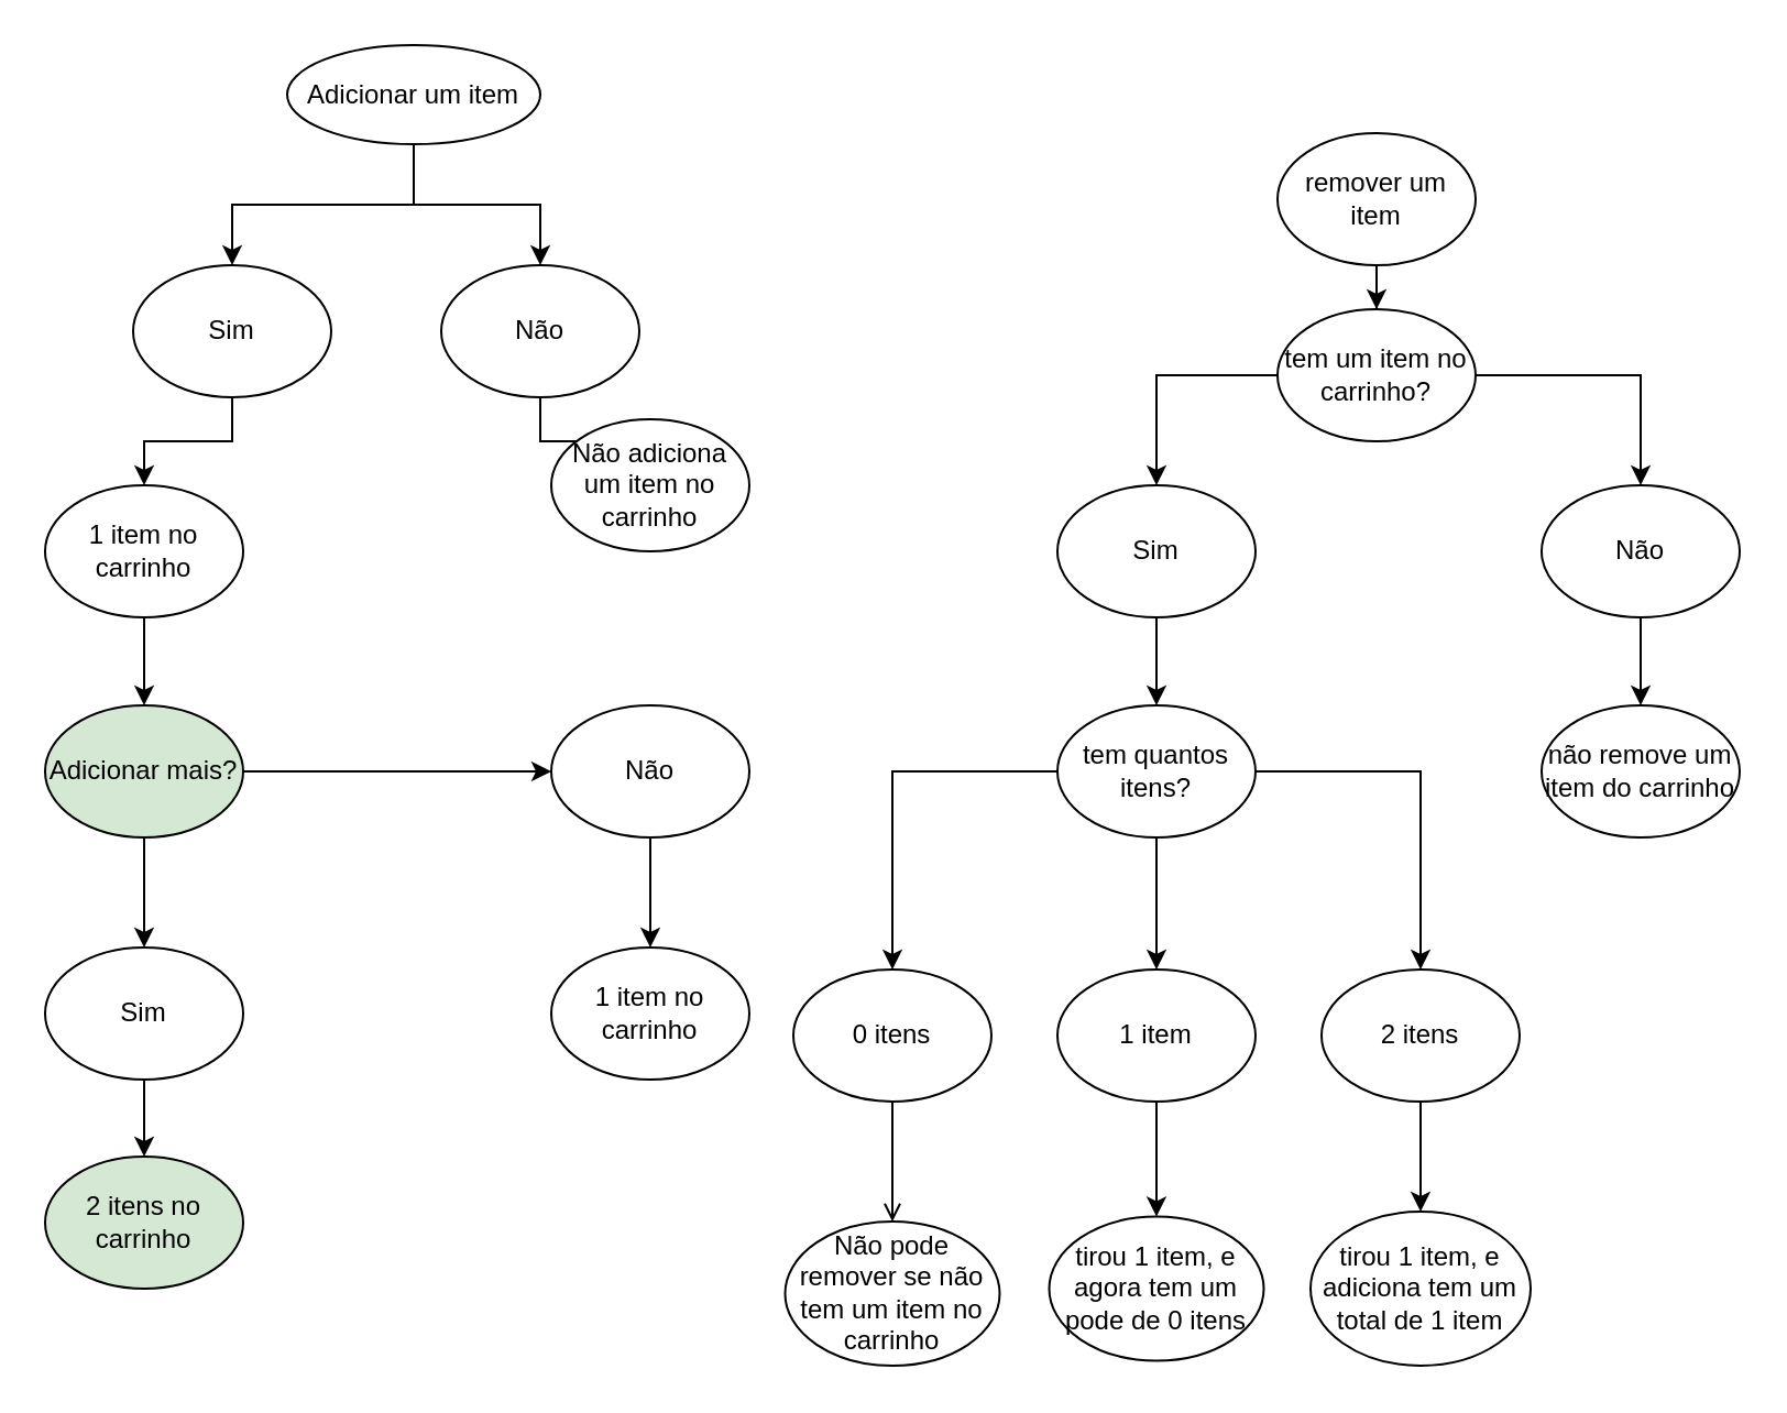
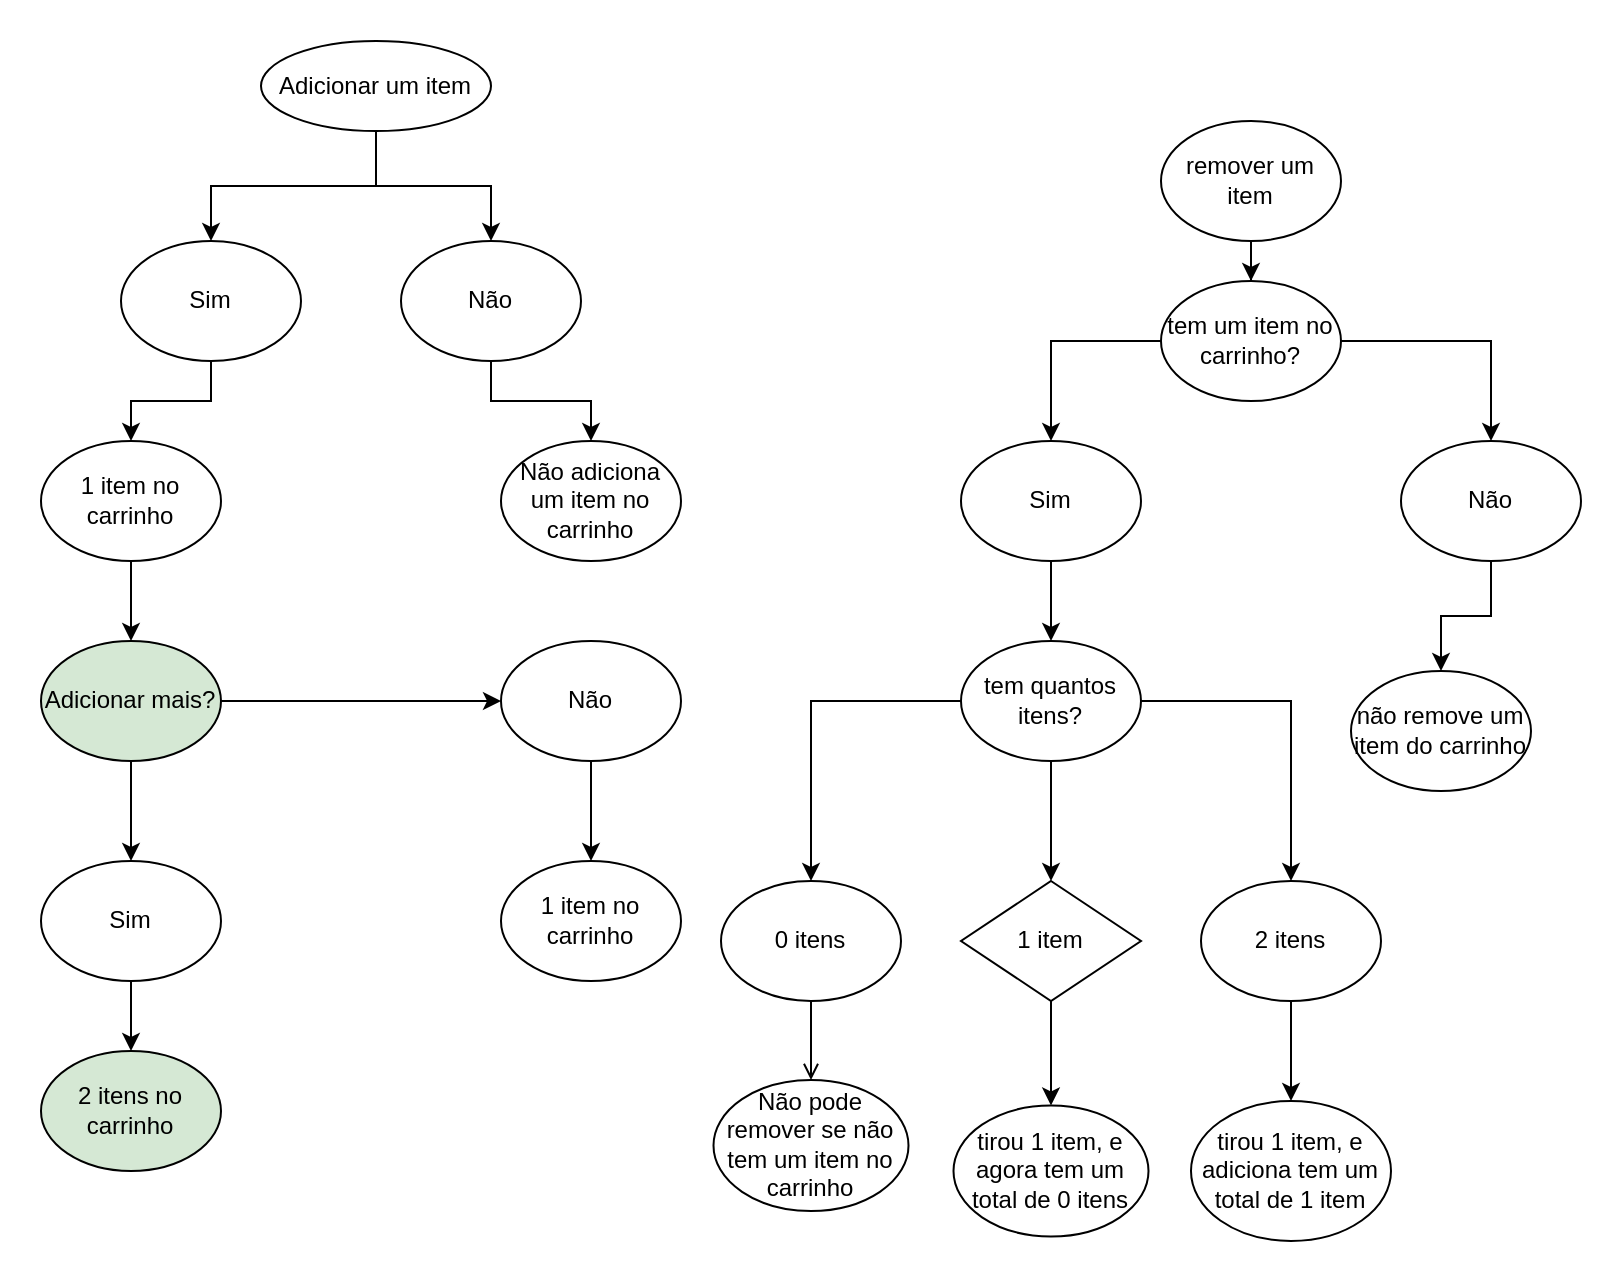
- <mxCell id="11" value="Não adiciona um item no carrinho" style="ellipse;whiteSpace=wrap;html=1;" vertex="1" parent="1"><mxGeometry x="250" y="190" width="90" height="60" as="geometry" /></mxCell>
+ <mxCell id="11" value="Não adiciona um item no carrinho" style="ellipse;whiteSpace=wrap;html=1;" vertex="1" parent="1"><mxGeometry x="250" y="220" width="90" height="60" as="geometry" /></mxCell>
- <mxCell id="27" value="não remove um item do carrinho" style="ellipse;whiteSpace=wrap;html=1;" vertex="1" parent="1"><mxGeometry x="700" y="320" width="90" height="60" as="geometry" /></mxCell>
+ <mxCell id="27" value="não remove um item do carrinho" style="ellipse;whiteSpace=wrap;html=1;" vertex="1" parent="1"><mxGeometry x="675" y="335" width="90" height="60" as="geometry" /></mxCell>
- <mxCell id="39" value="1 item" style="ellipse;whiteSpace=wrap;html=1;" vertex="1" parent="1"><mxGeometry x="480" y="440" width="90" height="60" as="geometry" /></mxCell>
+ <mxCell id="39" value="1 item" style="rhombus;whiteSpace=wrap;html=1;" vertex="1" parent="1"><mxGeometry x="480" y="440" width="90" height="60" as="geometry" /></mxCell>
- <mxCell id="41" value="tirou 1 item, e agora tem um pode de 0 itens" style="ellipse;whiteSpace=wrap;html=1;" vertex="1" parent="1"><mxGeometry x="476.25" y="552.25" width="97.5" height="65.5" as="geometry" /></mxCell>
+ <mxCell id="41" value="tirou 1 item, e agora tem um total de 0 itens" style="ellipse;whiteSpace=wrap;html=1;" vertex="1" parent="1"><mxGeometry x="476.25" y="552.25" width="97.5" height="65.5" as="geometry" /></mxCell>
- <mxCell id="31" value="Não pode remover se não tem um item no carrinho" style="ellipse;whiteSpace=wrap;html=1;" vertex="1" parent="1"><mxGeometry x="356.25" y="554.5" width="97.5" height="65.5" as="geometry" /></mxCell>
+ <mxCell id="31" value="Não pode remover se não tem um item no carrinho" style="ellipse;whiteSpace=wrap;html=1;" vertex="1" parent="1"><mxGeometry x="356.25" y="539.5" width="97.5" height="65.5" as="geometry" /></mxCell>
